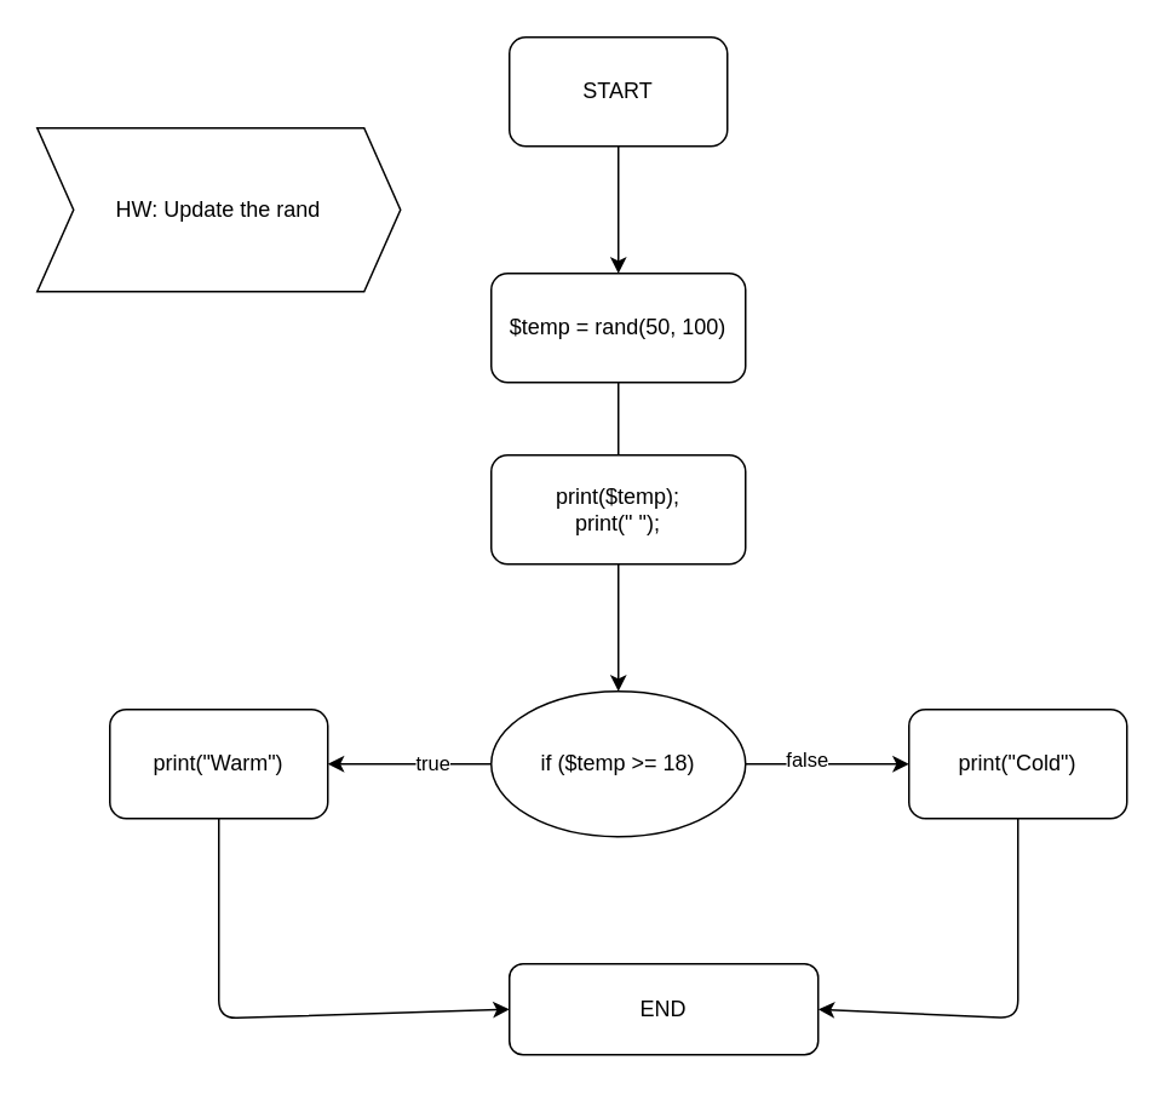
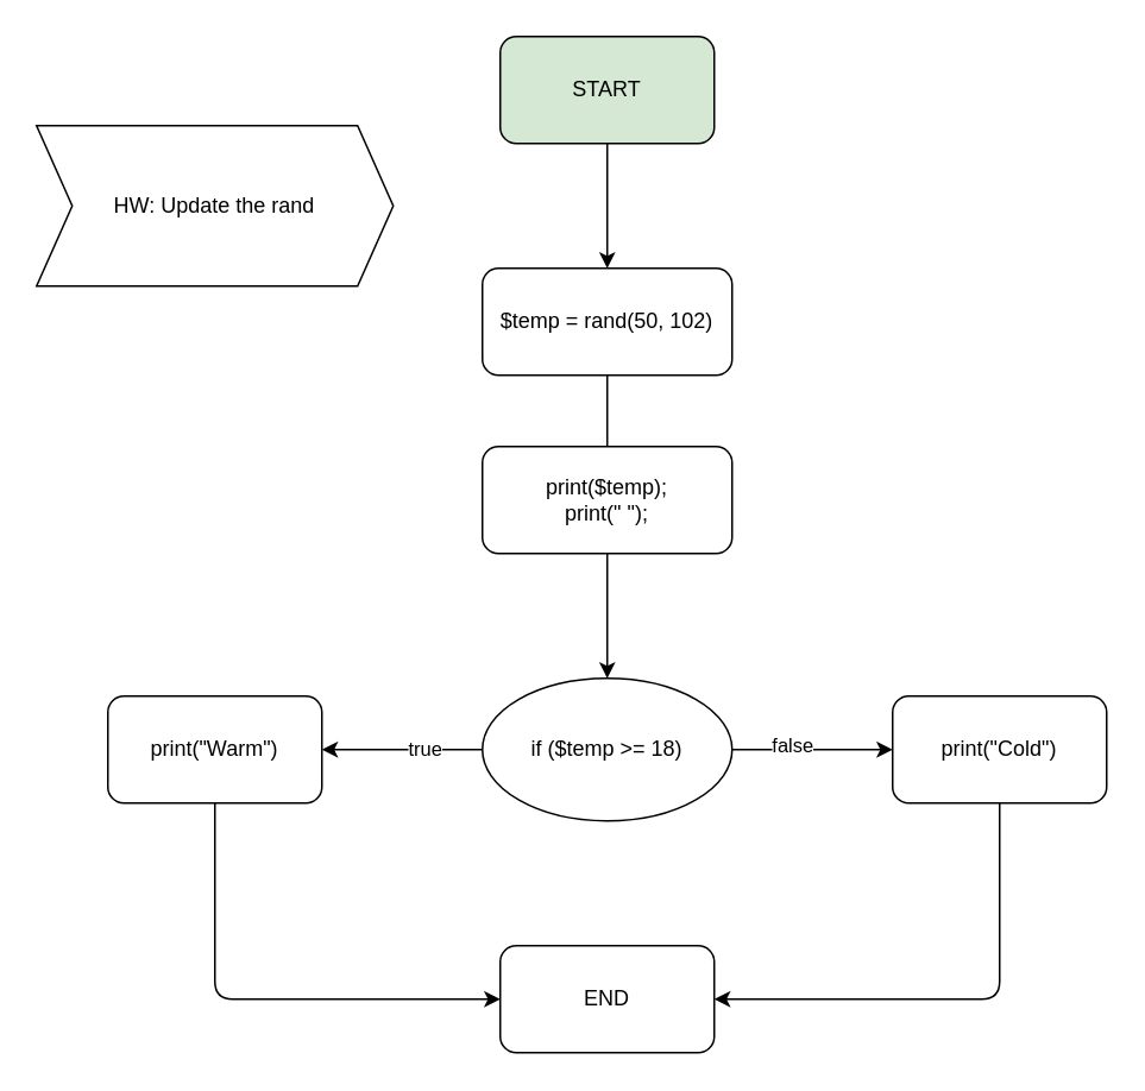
- <mxCell id="3" value="START" style="rounded=1;whiteSpace=wrap;html=1;" vertex="1" parent="1"><mxGeometry x="280" y="20" width="120" height="60" as="geometry" /></mxCell>
+ <mxCell id="3" value="START" style="rounded=1;whiteSpace=wrap;html=1;fillColor=#d5e8d4;" vertex="1" parent="1"><mxGeometry x="280" y="20" width="120" height="60" as="geometry" /></mxCell>
- <mxCell id="5" value="$temp = rand(50, 100)" style="rounded=1;whiteSpace=wrap;html=1;" vertex="1" parent="1"><mxGeometry x="270" y="150" width="140" height="60" as="geometry" /></mxCell>
+ <mxCell id="5" value="$temp = rand(50, 102)" style="rounded=1;whiteSpace=wrap;html=1;" vertex="1" parent="1"><mxGeometry x="270" y="150" width="140" height="60" as="geometry" /></mxCell>
- <mxCell id="15" value="END" style="rounded=1;whiteSpace=wrap;html=1;" vertex="1" parent="1"><mxGeometry x="280" y="530" width="170" height="50" as="geometry" /></mxCell>
+ <mxCell id="15" value="END" style="rounded=1;whiteSpace=wrap;html=1;" vertex="1" parent="1"><mxGeometry x="280" y="530" width="120" height="60" as="geometry" /></mxCell>
